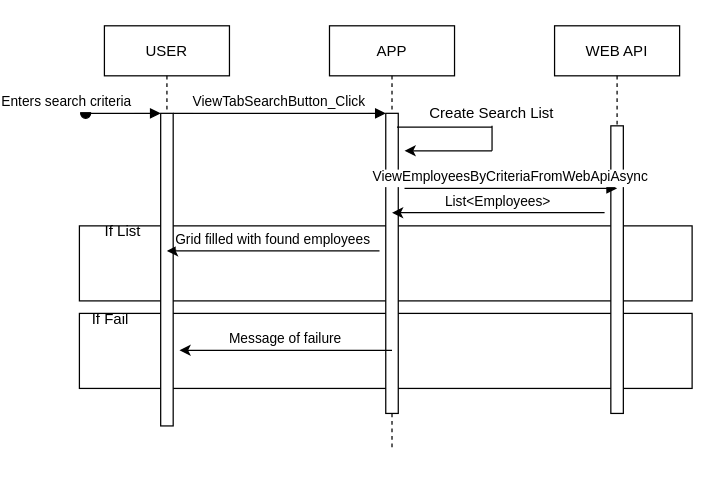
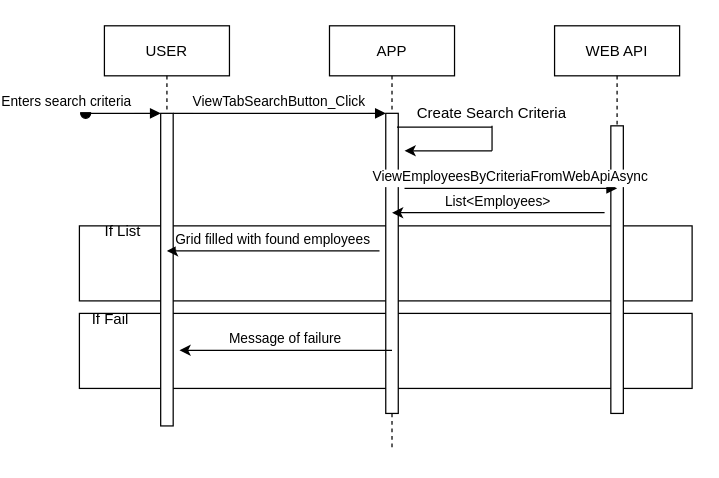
- <mxCell id="19" value="Create Search List" style="text;html=1;strokeColor=none;fillColor=none;align=center;verticalAlign=middle;whiteSpace=wrap;rounded=0;" vertex="1" parent="1"><mxGeometry x="290" y="80" width="140" height="20" as="geometry" /></mxCell>
+ <mxCell id="19" value="Create Search Criteria" style="text;html=1;strokeColor=none;fillColor=none;align=center;verticalAlign=middle;whiteSpace=wrap;rounded=0;" vertex="1" parent="1"><mxGeometry x="290" y="80" width="140" height="20" as="geometry" /></mxCell>
